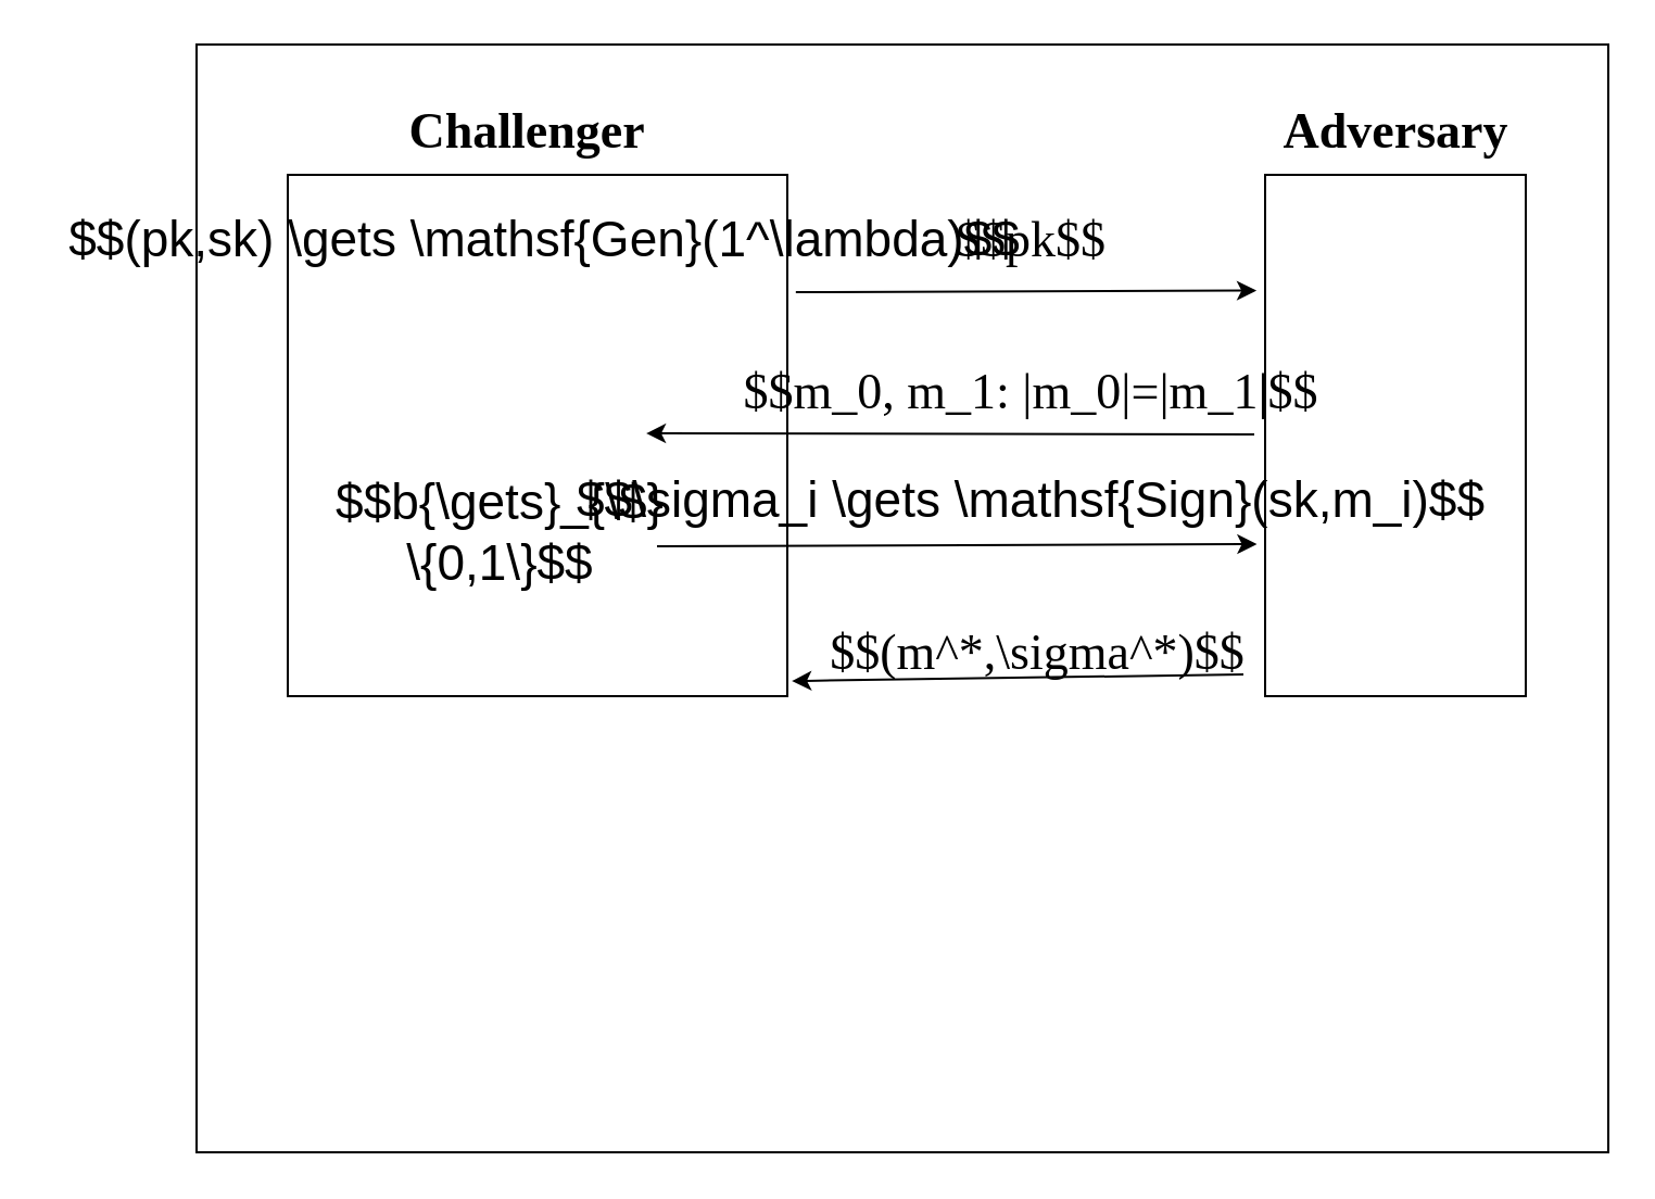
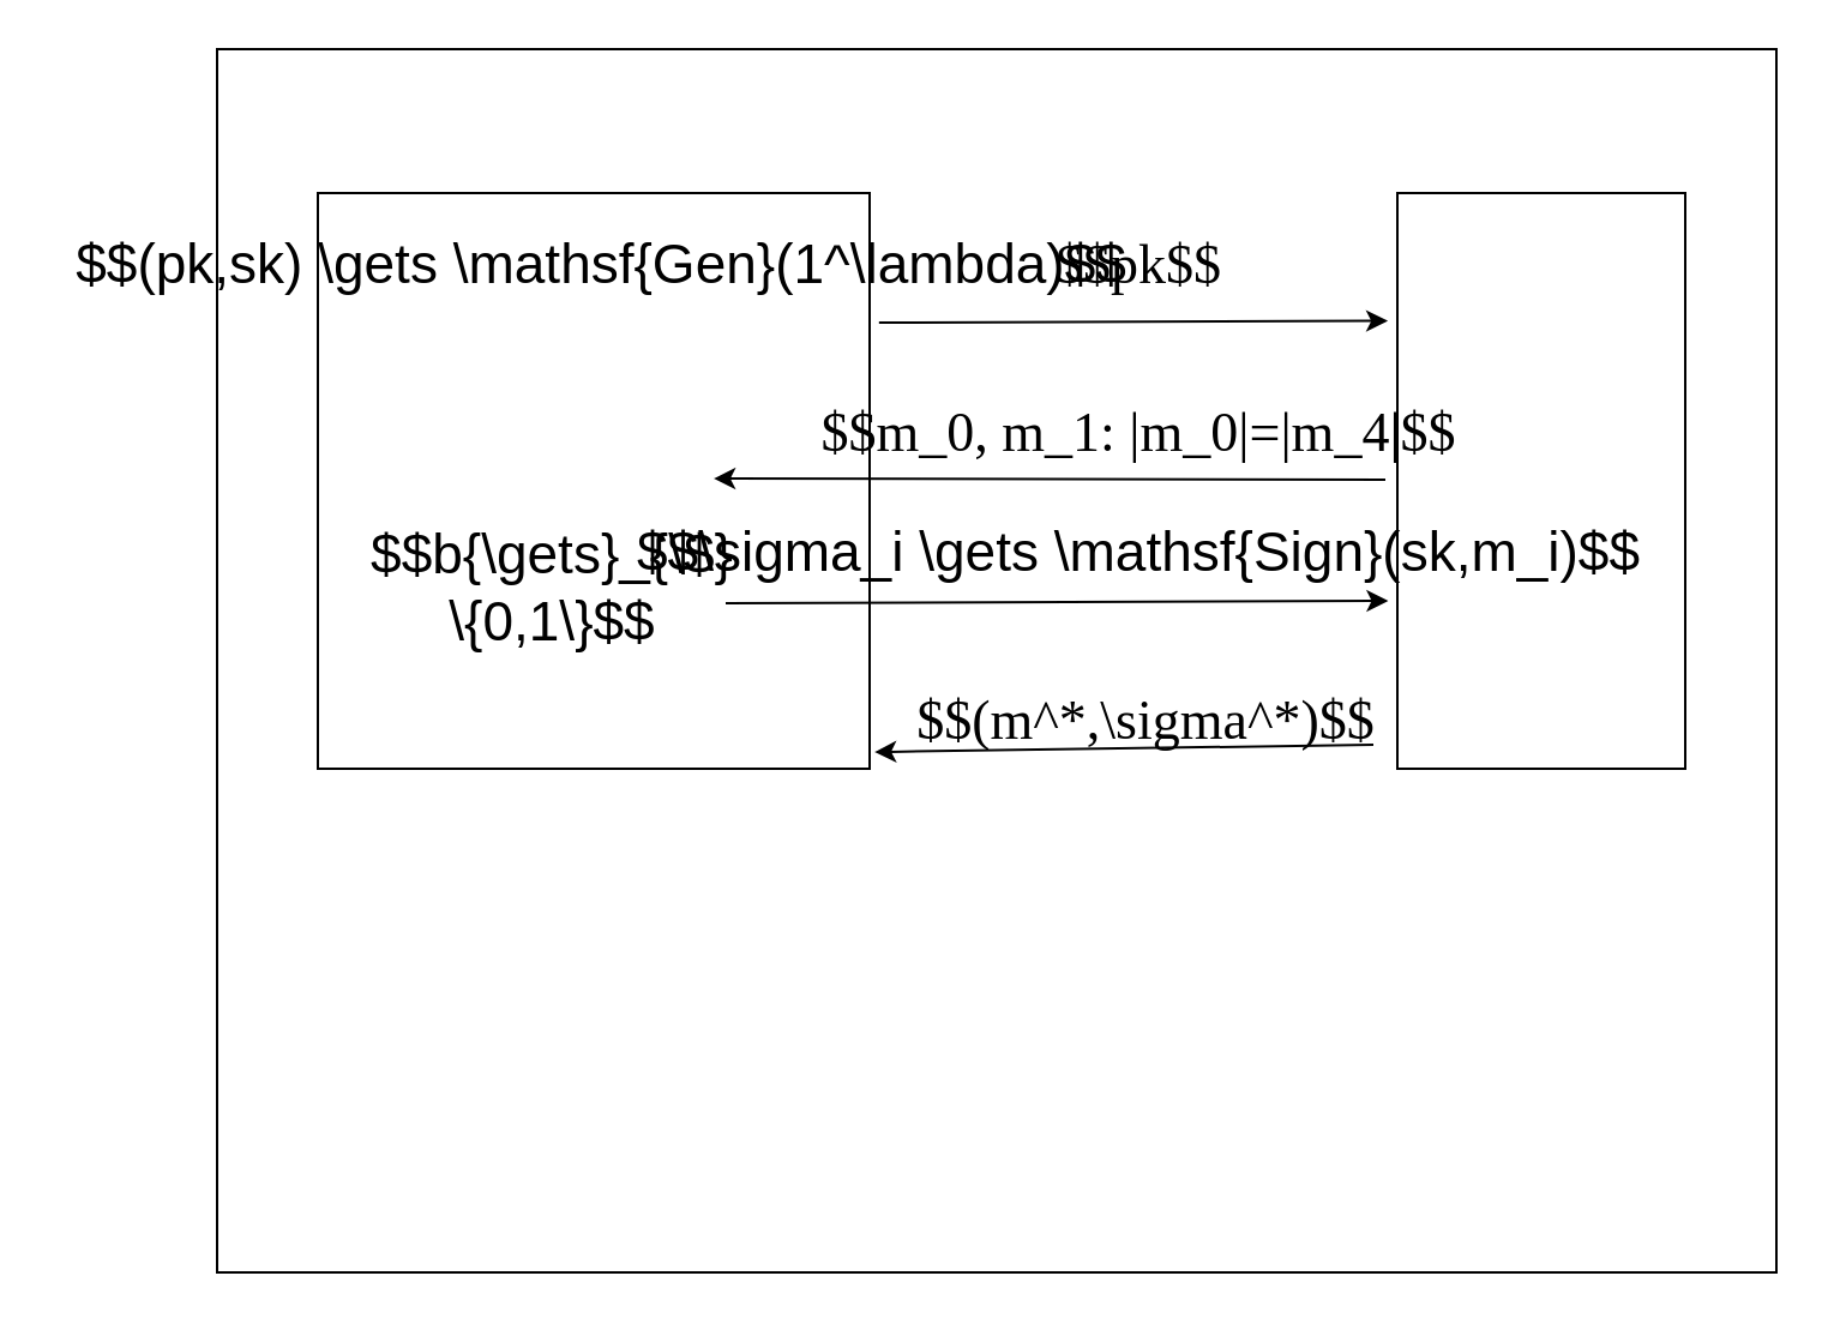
- <mxCell id="14" value="&lt;font style=&quot;font-size: 23px;&quot; face=&quot;Times New Roman&quot;&gt;&lt;b&gt;Challenger&lt;/b&gt;&lt;/font&gt;" style="text;html=1;align=center;verticalAlign=middle;resizable=0;points=[];autosize=1;strokeColor=none;fillColor=none;" vertex="1" parent="1"><mxGeometry x="177" y="40" width="130" height="40" as="geometry" /></mxCell>
- <mxCell id="15" value="&lt;font style=&quot;font-size: 23px;&quot; face=&quot;Times New Roman&quot;&gt;&lt;b&gt;Adversary&lt;/b&gt;&lt;/font&gt;" style="text;html=1;align=center;verticalAlign=middle;resizable=0;points=[];autosize=1;strokeColor=none;fillColor=none;" vertex="1" parent="1"><mxGeometry x="577" y="40" width="130" height="40" as="geometry" /></mxCell>
- <mxCell id="7" value="&lt;font style=&quot;font-size: 23px;&quot; face=&quot;Times New Roman&quot;&gt;$$m_0, m_1: |m_0|=|m_1|$$&lt;/font&gt;" style="text;html=1;align=center;verticalAlign=middle;resizable=0;points=[];autosize=1;strokeColor=none;fillColor=none;" vertex="1" parent="1"><mxGeometry x="328.5" y="160" width="290" height="40" as="geometry" /></mxCell>
+ <mxCell id="7" value="&lt;font style=&quot;font-size: 23px;&quot; face=&quot;Times New Roman&quot;&gt;$$m_0, m_1: |m_0|=|m_4|$$&lt;/font&gt;" style="text;html=1;align=center;verticalAlign=middle;resizable=0;points=[];autosize=1;strokeColor=none;fillColor=none;" vertex="1" parent="1"><mxGeometry x="328.5" y="160" width="290" height="40" as="geometry" /></mxCell>
